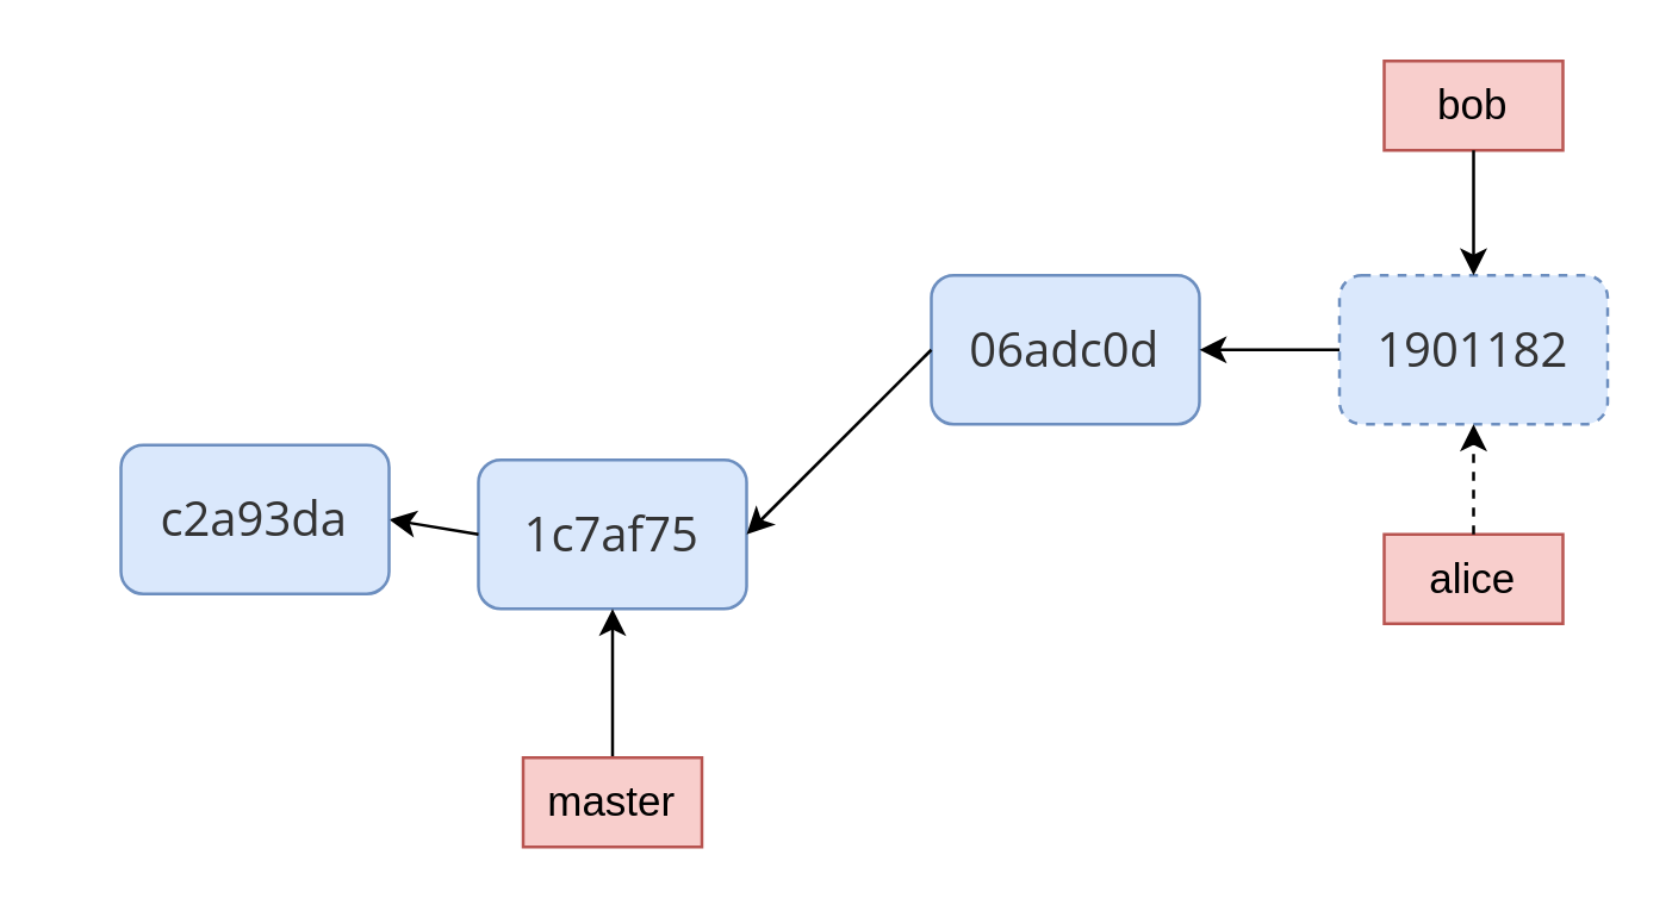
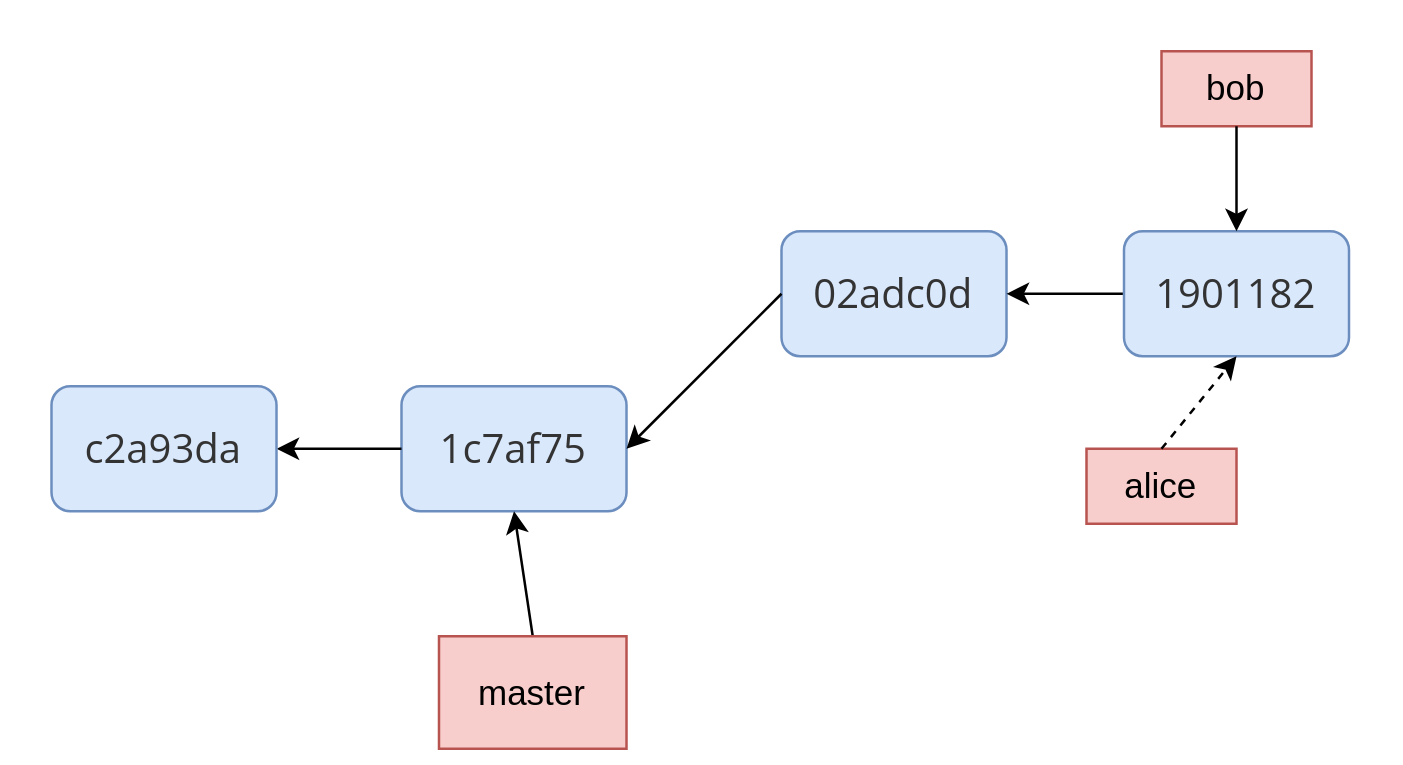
- <mxCell id="3" value="&lt;span style=&quot;color: rgb(51 , 51 , 51) ; font-family: &amp;#34;open sans&amp;#34; , &amp;#34;clear sans&amp;#34; , &amp;#34;helvetica neue&amp;#34; , &amp;#34;helvetica&amp;#34; , &amp;#34;arial&amp;#34; , sans-serif ; font-size: 16px ; white-space: pre-wrap&quot;&gt;06adc0d&lt;/span&gt;" style="rounded=1;whiteSpace=wrap;html=1;fillColor=#dae8fc;strokeColor=#6c8ebf;" vertex="1" parent="1"><mxGeometry x="312" y="92" width="90" height="50" as="geometry" /></mxCell>
+ <mxCell id="3" value="&lt;span style=&quot;color: rgb(51 , 51 , 51) ; font-family: &amp;#34;open sans&amp;#34; , &amp;#34;clear sans&amp;#34; , &amp;#34;helvetica neue&amp;#34; , &amp;#34;helvetica&amp;#34; , &amp;#34;arial&amp;#34; , sans-serif ; font-size: 16px ; white-space: pre-wrap&quot;&gt;02adc0d&lt;/span&gt;" style="rounded=1;whiteSpace=wrap;html=1;fillColor=#dae8fc;strokeColor=#6c8ebf;" vertex="1" parent="1"><mxGeometry x="312" y="92" width="90" height="50" as="geometry" /></mxCell>
- <mxCell id="6" value="&lt;span style=&quot;color: rgb(51 , 51 , 51) ; font-family: &amp;#34;open sans&amp;#34; , &amp;#34;clear sans&amp;#34; , &amp;#34;helvetica neue&amp;#34; , &amp;#34;helvetica&amp;#34; , &amp;#34;arial&amp;#34; , sans-serif ; font-size: 16px ; white-space: pre-wrap&quot;&gt;1901182&lt;/span&gt;" style="rounded=1;whiteSpace=wrap;html=1;fillColor=#dae8fc;strokeColor=#6c8ebf;dashed=1;" vertex="1" parent="1"><mxGeometry x="449" y="92" width="90" height="50" as="geometry" /></mxCell>
+ <mxCell id="6" value="&lt;span style=&quot;color: rgb(51 , 51 , 51) ; font-family: &amp;#34;open sans&amp;#34; , &amp;#34;clear sans&amp;#34; , &amp;#34;helvetica neue&amp;#34; , &amp;#34;helvetica&amp;#34; , &amp;#34;arial&amp;#34; , sans-serif ; font-size: 16px ; white-space: pre-wrap&quot;&gt;1901182&lt;/span&gt;" style="rounded=1;whiteSpace=wrap;html=1;fillColor=#dae8fc;strokeColor=#6c8ebf;" vertex="1" parent="1"><mxGeometry x="449" y="92" width="90" height="50" as="geometry" /></mxCell>
- <mxCell id="8" value="&lt;span style=&quot;color: rgb(51 , 51 , 51) ; font-family: &amp;#34;open sans&amp;#34; , &amp;#34;clear sans&amp;#34; , &amp;#34;helvetica neue&amp;#34; , &amp;#34;helvetica&amp;#34; , &amp;#34;arial&amp;#34; , sans-serif ; font-size: 16px ; white-space: pre-wrap&quot;&gt;c2a93da&lt;/span&gt;" style="rounded=1;whiteSpace=wrap;html=1;fillColor=#dae8fc;strokeColor=#6c8ebf;" vertex="1" parent="1"><mxGeometry x="40" y="149" width="90" height="50" as="geometry" /></mxCell>
+ <mxCell id="8" value="&lt;span style=&quot;color: rgb(51 , 51 , 51) ; font-family: &amp;#34;open sans&amp;#34; , &amp;#34;clear sans&amp;#34; , &amp;#34;helvetica neue&amp;#34; , &amp;#34;helvetica&amp;#34; , &amp;#34;arial&amp;#34; , sans-serif ; font-size: 16px ; white-space: pre-wrap&quot;&gt;c2a93da&lt;/span&gt;" style="rounded=1;whiteSpace=wrap;html=1;fillColor=#dae8fc;strokeColor=#6c8ebf;" vertex="1" parent="1"><mxGeometry x="20" y="154" width="90" height="50" as="geometry" /></mxCell>
- <mxCell id="11" value="&lt;font style=&quot;font-size: 14px&quot;&gt;alice&lt;/font&gt;" style="rounded=0;whiteSpace=wrap;html=1;fillColor=#f8cecc;strokeColor=#b85450;" vertex="1" parent="1"><mxGeometry x="464" y="179" width="60" height="30" as="geometry" /></mxCell>
+ <mxCell id="11" value="&lt;font style=&quot;font-size: 14px&quot;&gt;alice&lt;/font&gt;" style="rounded=0;whiteSpace=wrap;html=1;fillColor=#f8cecc;strokeColor=#b85450;" vertex="1" parent="1"><mxGeometry x="434" y="179" width="60" height="30" as="geometry" /></mxCell>
- <mxCell id="10" value="&lt;font style=&quot;font-size: 14px&quot;&gt;master&lt;/font&gt;" style="rounded=0;whiteSpace=wrap;html=1;fillColor=#f8cecc;strokeColor=#b85450;" vertex="1" parent="1"><mxGeometry x="175" y="254" width="60" height="30" as="geometry" /></mxCell>
+ <mxCell id="10" value="&lt;font style=&quot;font-size: 14px&quot;&gt;master&lt;/font&gt;" style="rounded=0;whiteSpace=wrap;html=1;fillColor=#f8cecc;strokeColor=#b85450;" vertex="1" parent="1"><mxGeometry x="175" y="254" width="75" height="45" as="geometry" /></mxCell>
